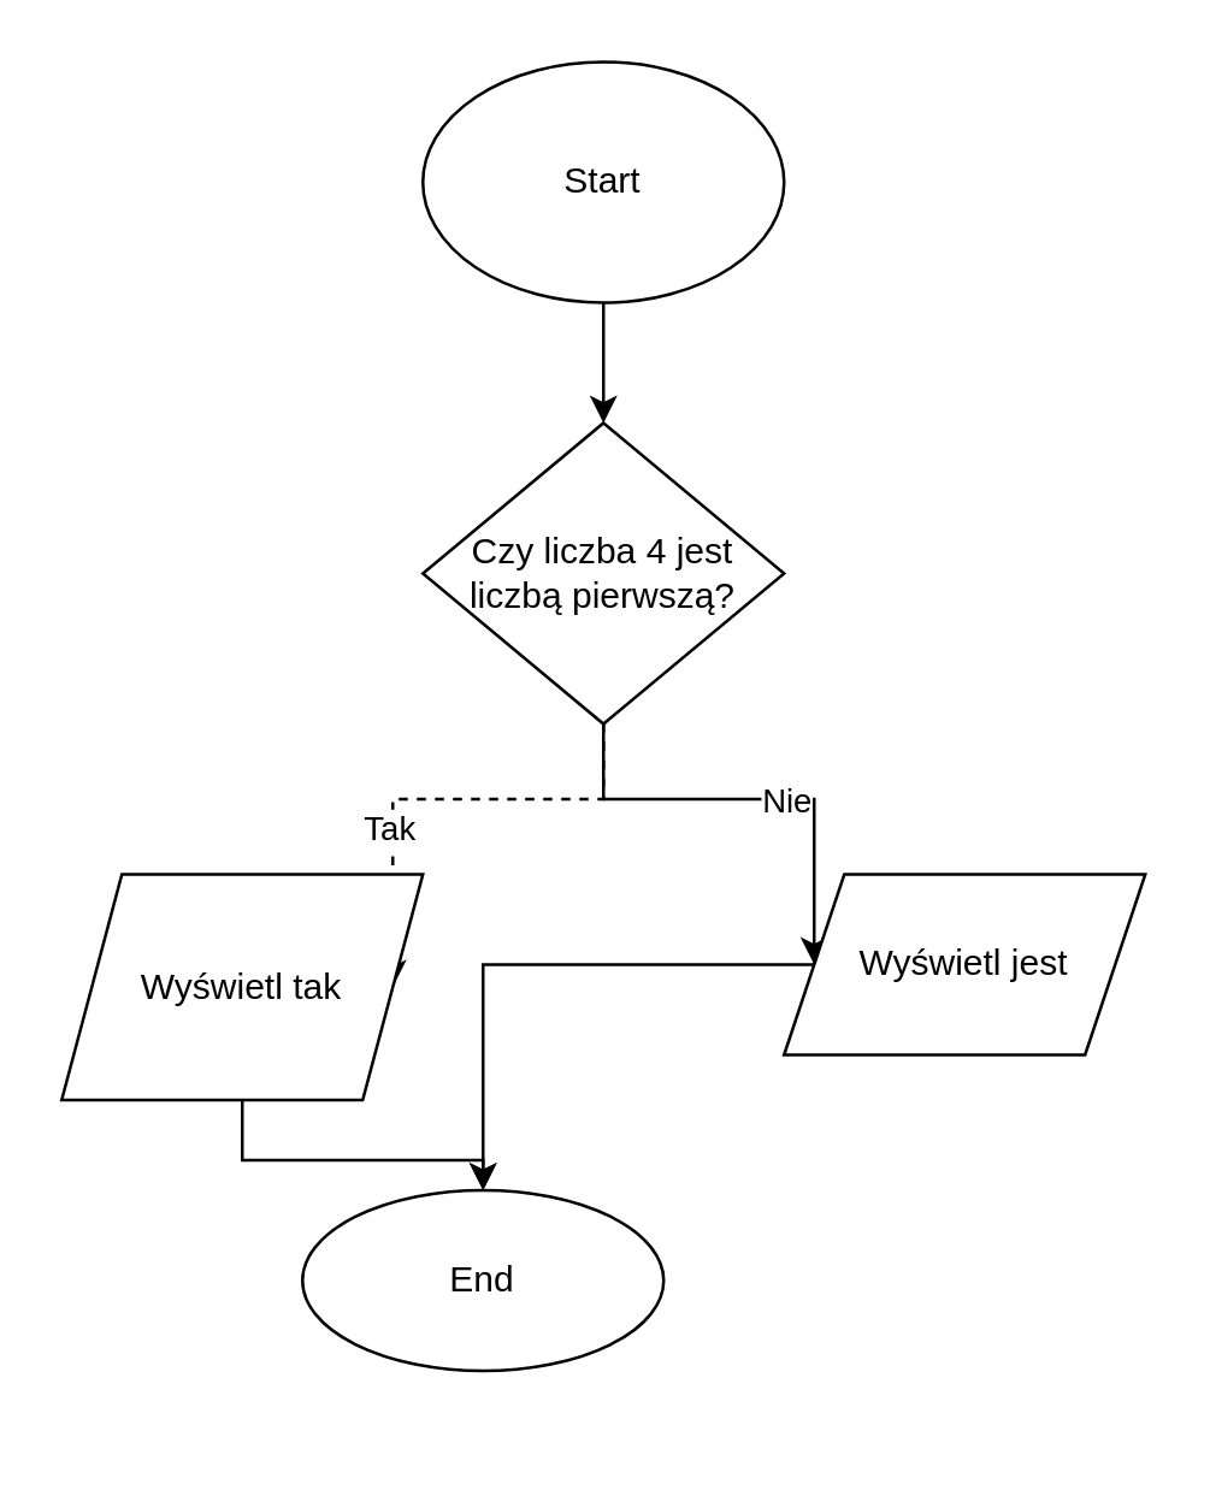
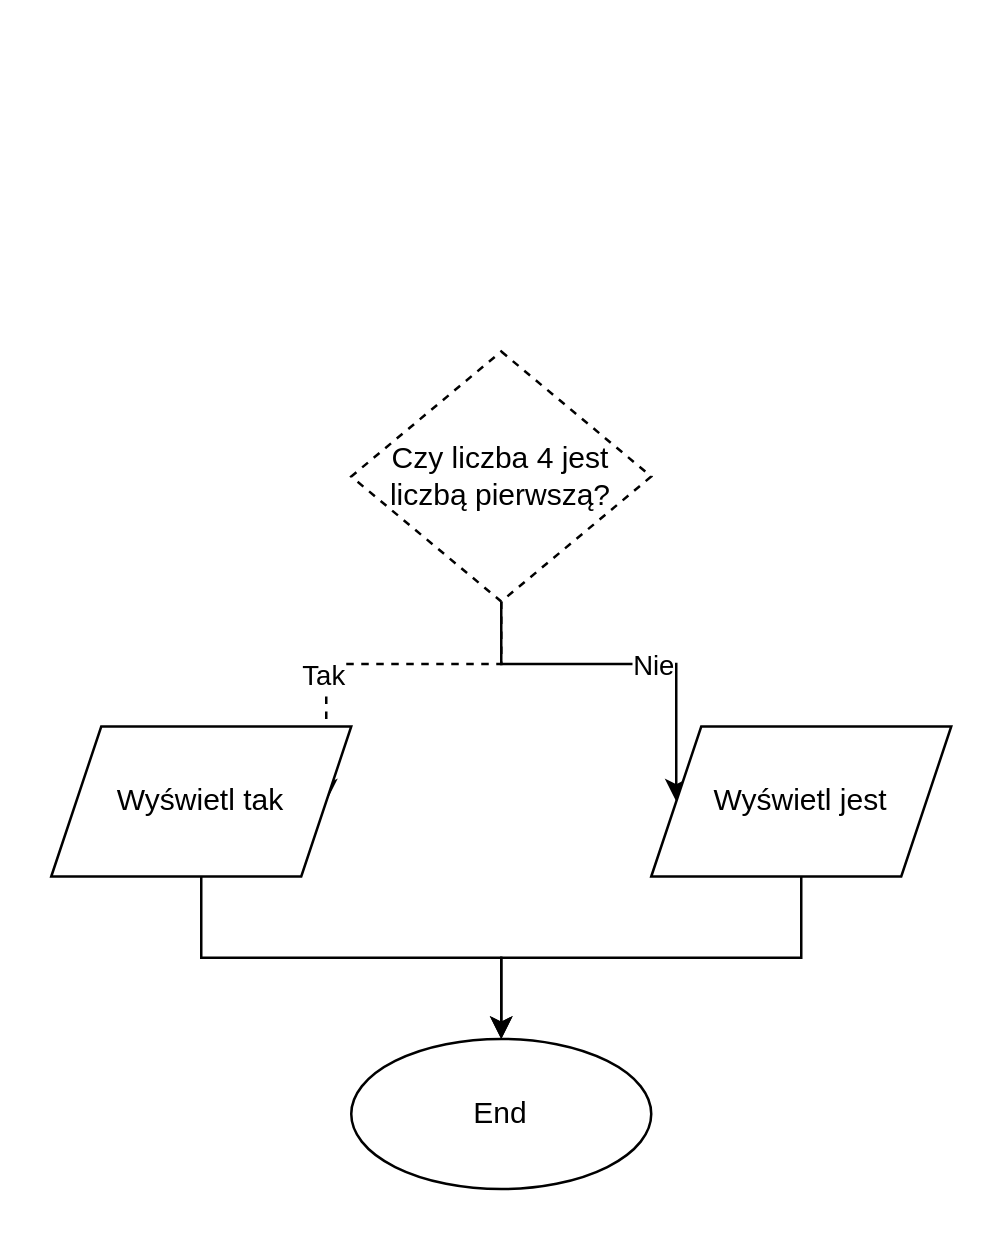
- <mxCell id="3" value="Start" style="ellipse;whiteSpace=wrap;html=1;" parent="1" vertex="1"><mxGeometry x="140" y="20" width="120" height="80" as="geometry" /></mxCell>
- <mxCell id="2" value="" style="edgeStyle=orthogonalEdgeStyle;rounded=0;orthogonalLoop=1;jettySize=auto;html=1;entryX=0.5;entryY=0;entryDx=0;entryDy=0;" parent="1" source="3" target="9" edge="1"><mxGeometry relative="1" as="geometry"><mxPoint x="200" y="140" as="targetPoint" /></mxGeometry></mxCell>
- <mxCell id="9" value="Czy liczba 4 jest liczbą pierwszą?" style="rhombus;whiteSpace=wrap;html=1;" parent="1" vertex="1"><mxGeometry x="140" y="140" width="120" height="100" as="geometry" /></mxCell>
+ <mxCell id="9" value="Czy liczba 4 jest liczbą pierwszą?" style="rhombus;whiteSpace=wrap;html=1;dashed=1;" parent="1" vertex="1"><mxGeometry x="140" y="140" width="120" height="100" as="geometry" /></mxCell>
- <mxCell id="11" value="Wyświetl tak" style="shape=parallelogram;perimeter=parallelogramPerimeter;whiteSpace=wrap;html=1;fixedSize=1;" parent="1" vertex="1"><mxGeometry x="20" y="290" width="120" height="75" as="geometry" /></mxCell>
+ <mxCell id="11" value="Wyświetl tak" style="shape=parallelogram;perimeter=parallelogramPerimeter;whiteSpace=wrap;html=1;fixedSize=1;" parent="1" vertex="1"><mxGeometry x="20" y="290" width="120" height="60" as="geometry" /></mxCell>
- <mxCell id="4" value="End" style="ellipse;whiteSpace=wrap;html=1;" parent="1" vertex="1"><mxGeometry x="100" y="395" width="120" height="60" as="geometry" /></mxCell>
+ <mxCell id="4" value="End" style="ellipse;whiteSpace=wrap;html=1;" parent="1" vertex="1"><mxGeometry x="140" y="415" width="120" height="60" as="geometry" /></mxCell>
